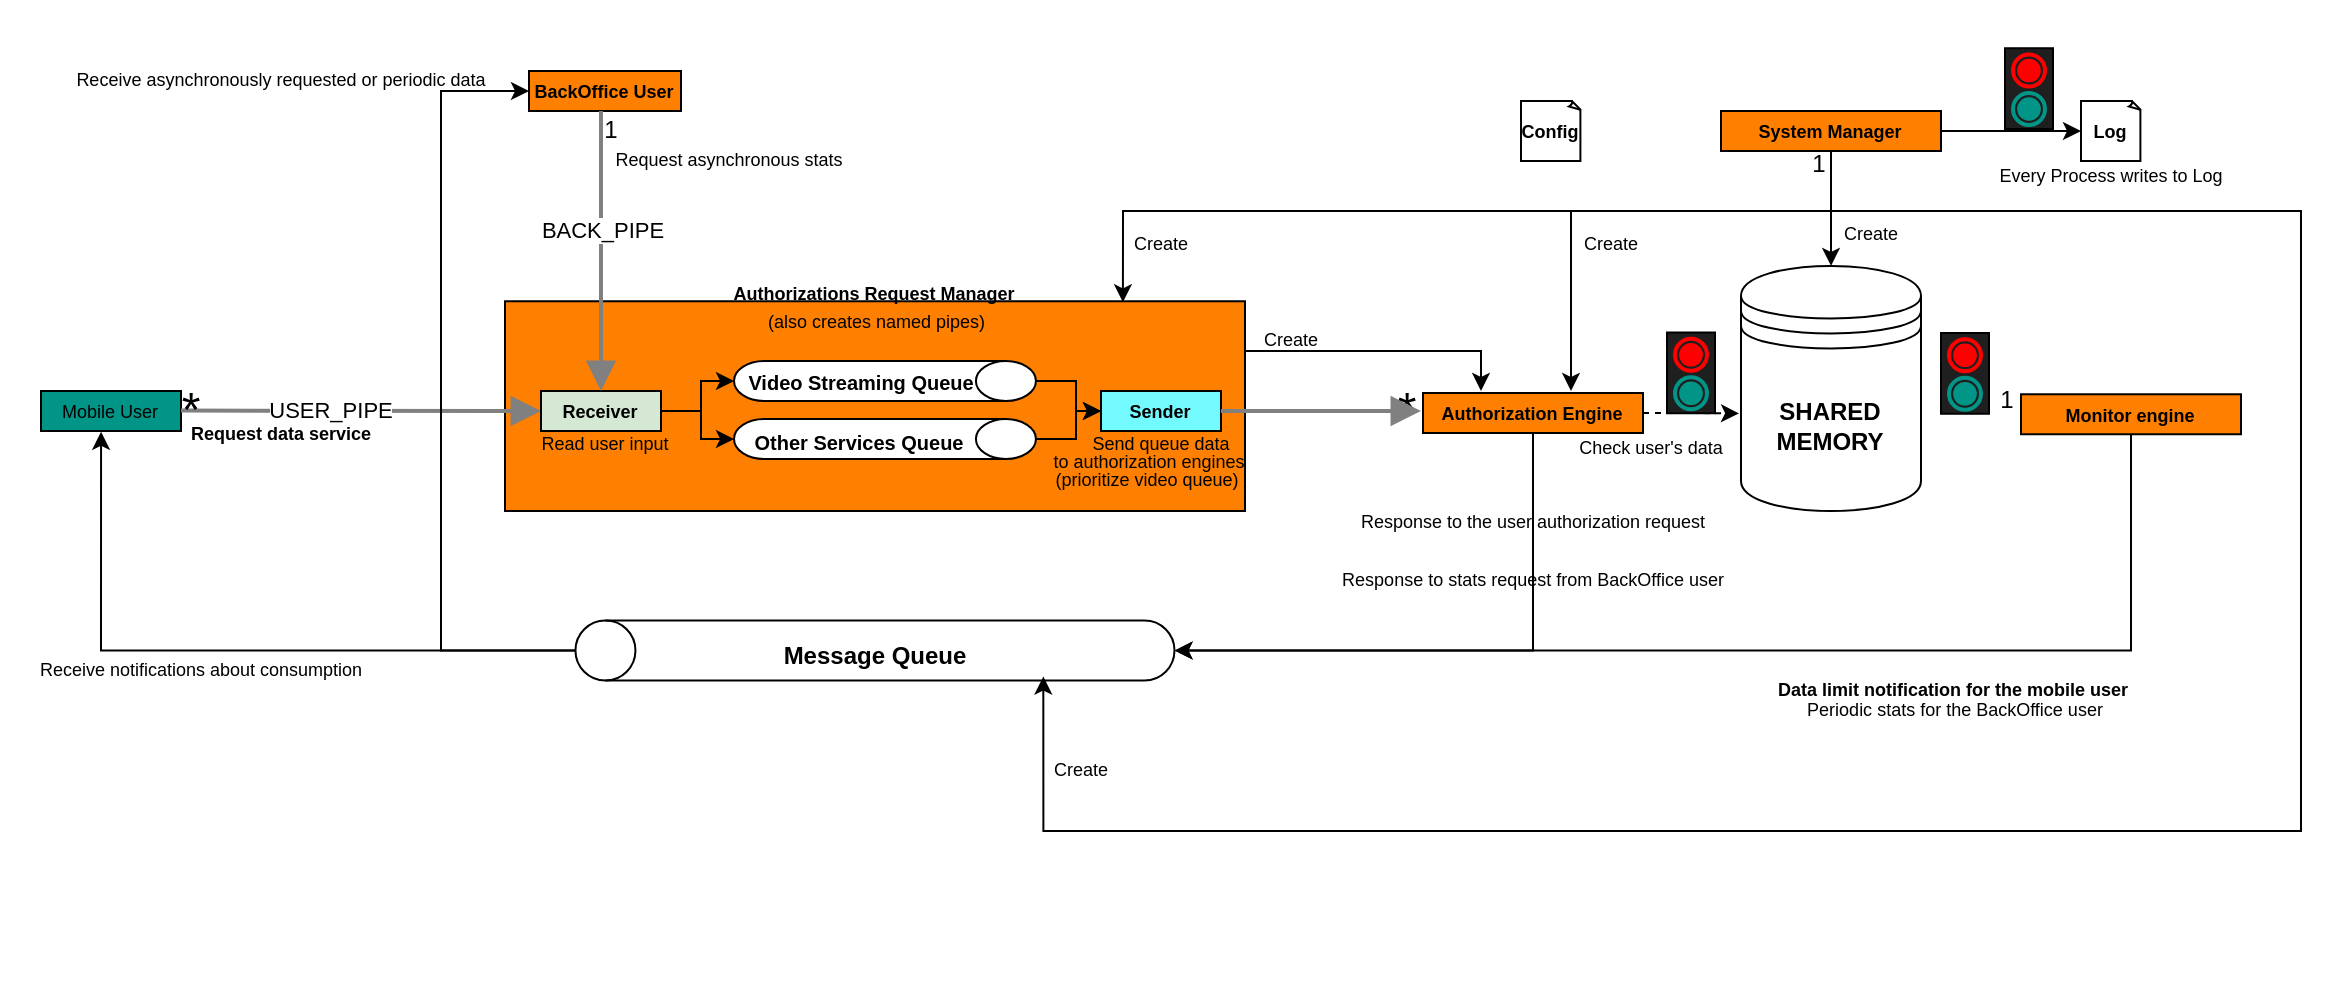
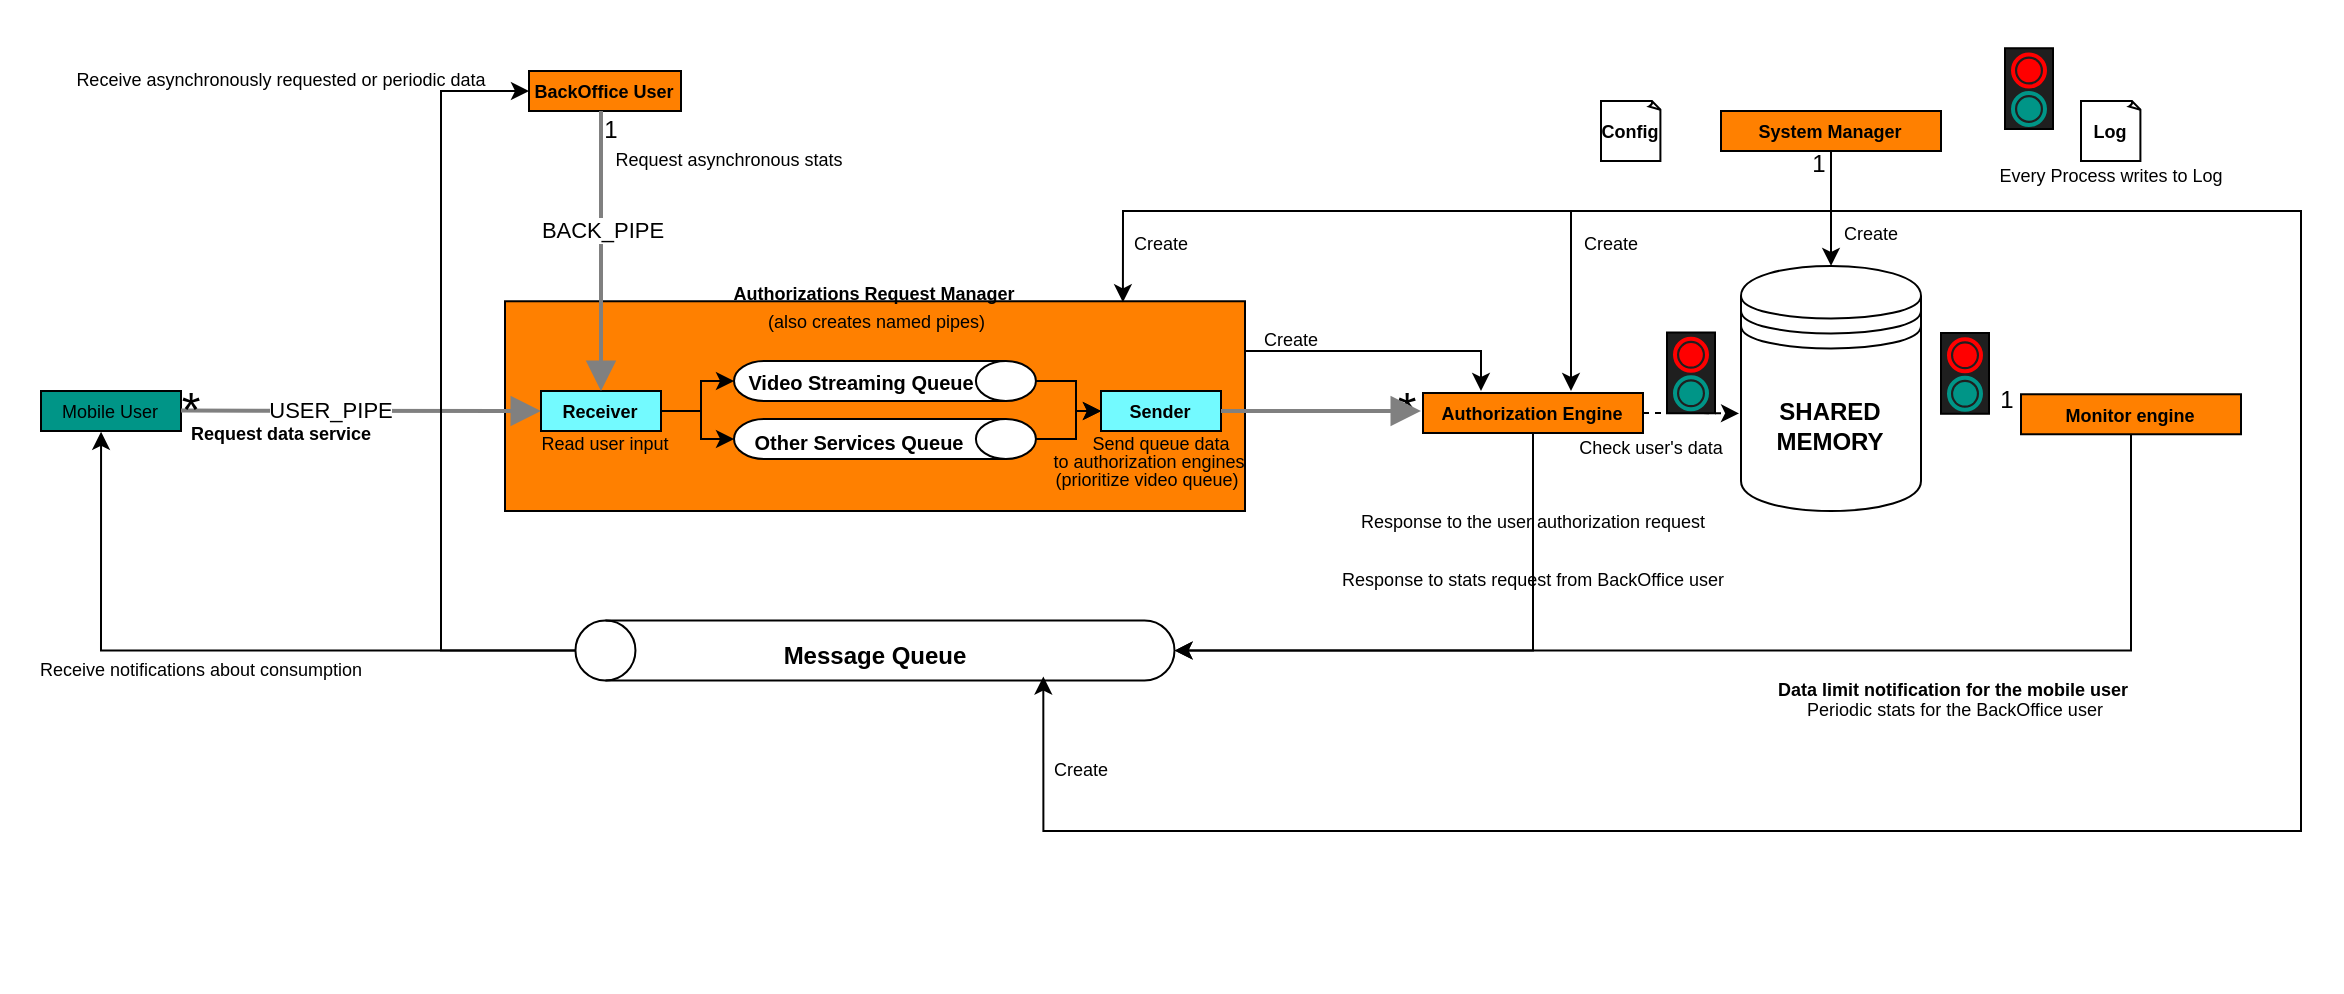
- <mxCell id="43" value="&lt;b&gt;&lt;font style=&quot;font-size: 9px;&quot;&gt;Config&lt;/font&gt;&lt;/b&gt;" style="whiteSpace=wrap;html=1;shape=mxgraph.basic.document" parent="1" vertex="1"><mxGeometry x="760" y="50" width="30" height="30" as="geometry" /></mxCell>
+ <mxCell id="43" value="&lt;b&gt;&lt;font style=&quot;font-size: 9px;&quot;&gt;Config&lt;/font&gt;&lt;/b&gt;" style="whiteSpace=wrap;html=1;shape=mxgraph.basic.document" parent="1" vertex="1"><mxGeometry x="800" y="50" width="30" height="30" as="geometry" /></mxCell>
- <mxCell id="44" style="edgeStyle=orthogonalEdgeStyle;rounded=0;orthogonalLoop=1;jettySize=auto;html=1;entryX=0;entryY=0.5;entryDx=0;entryDy=0;entryPerimeter=0;" parent="1" source="41" target="42" edge="1"><mxGeometry relative="1" as="geometry" /></mxCell>
- <mxCell id="8" value="&lt;b&gt;&lt;font style=&quot;font-size: 9px;&quot;&gt;Receiver&lt;/font&gt;&lt;/b&gt;" style="rounded=0;whiteSpace=wrap;html=1;fillColor=#d5e8d4;" parent="1" vertex="1"><mxGeometry x="270" y="195" width="60" height="20" as="geometry" /></mxCell>
+ <mxCell id="8" value="&lt;b&gt;&lt;font style=&quot;font-size: 9px;&quot;&gt;Receiver&lt;/font&gt;&lt;/b&gt;" style="rounded=0;whiteSpace=wrap;html=1;fillColor=#73FAFF;" parent="1" vertex="1"><mxGeometry x="270" y="195" width="60" height="20" as="geometry" /></mxCell>
